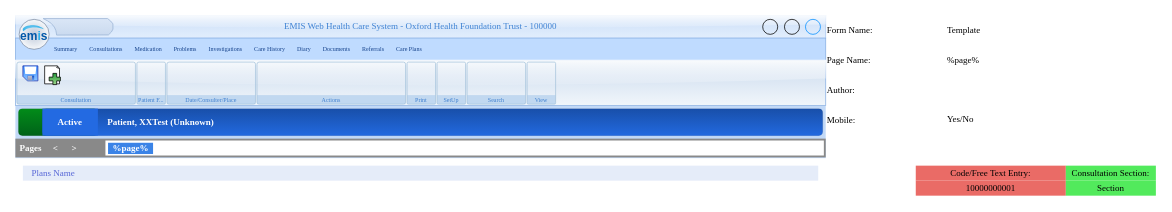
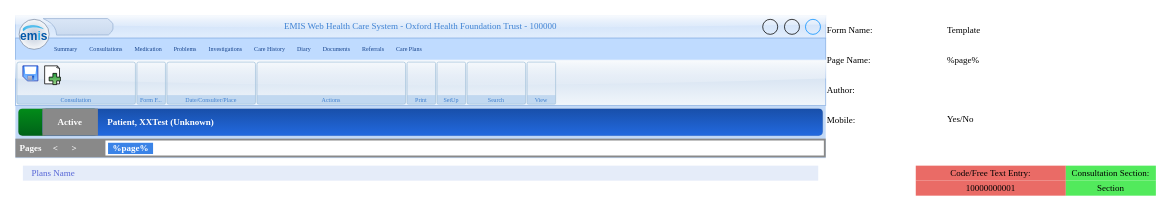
- <mxCell id="16" value="Patient F..." style="fontFamily=Tahoma;rounded=1;whiteSpace=wrap;html=1;arcSize=5;verticalAlign=bottom;fontSize=8;fillColor=none;strokeColor=#a7c4dc;spacing=0;spacingBottom=-1;fontColor=#3e7fcf;movable=0;resizable=0;rotatable=0;deletable=0;editable=0;locked=1;connectable=0;" parent="2" vertex="1"><mxGeometry x="162" y="62" width="38" height="56" as="geometry" /></mxCell>
+ <mxCell id="16" value="Form F..." style="fontFamily=Tahoma;rounded=1;whiteSpace=wrap;html=1;arcSize=5;verticalAlign=bottom;fontSize=8;fillColor=none;strokeColor=#a7c4dc;spacing=0;spacingBottom=-1;fontColor=#3e7fcf;movable=0;resizable=0;rotatable=0;deletable=0;editable=0;locked=1;connectable=0;" parent="2" vertex="1"><mxGeometry x="162" y="62" width="38" height="56" as="geometry" /></mxCell>
- <mxCell id="30" value="&lt;font color=&quot;#ffffff&quot;&gt;Active&lt;/font&gt;" style="fontFamily=Tahoma;rounded=0;whiteSpace=wrap;html=1;strokeColor=none;fillColor=#236ae2;fontStyle=1;movable=0;resizable=0;rotatable=0;deletable=0;editable=0;locked=1;connectable=0;" parent="2" vertex="1"><mxGeometry x="36" y="124" width="74" height="36" as="geometry" /></mxCell>
+ <mxCell id="30" value="&lt;font color=&quot;#ffffff&quot;&gt;Active&lt;/font&gt;" style="fontFamily=Tahoma;rounded=0;whiteSpace=wrap;html=1;strokeColor=none;fillColor=#898989;fontStyle=1;movable=0;resizable=0;rotatable=0;deletable=0;editable=0;locked=1;connectable=0;" parent="2" vertex="1"><mxGeometry x="36" y="124" width="74" height="36" as="geometry" /></mxCell>
